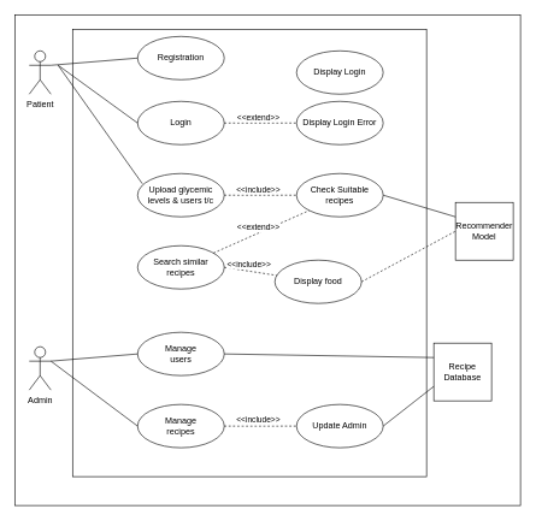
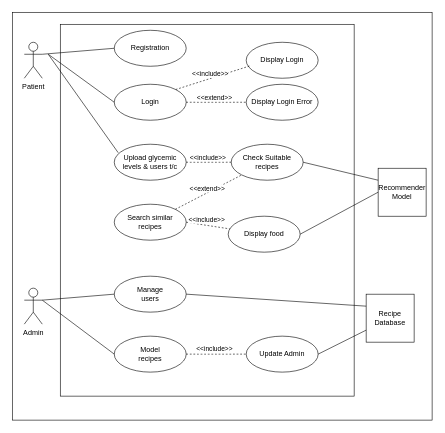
+ <mxCell id="15" value="" style="endArrow=none;dashed=1;html=1;rounded=0;entryX=0.047;entryY=0.659;entryDx=0;entryDy=0;entryPerimeter=0;exitX=1;exitY=0;exitDx=0;exitDy=0;" parent="1" source="6" target="14" edge="1"><mxGeometry width="50" height="50" relative="1" as="geometry"><mxPoint x="230" y="220" as="sourcePoint" /><mxPoint x="280" y="170" as="targetPoint" /></mxGeometry></mxCell>
+ <mxCell id="16" value="&amp;lt;&amp;lt;include&amp;gt;&amp;gt;" style="edgeLabel;html=1;align=center;verticalAlign=middle;resizable=0;points=[];" parent="15" vertex="1" connectable="0"><mxGeometry x="-0.116" y="-3" relative="1" as="geometry"><mxPoint x="2" y="-12" as="offset" /></mxGeometry></mxCell>
- <mxCell id="21" value="Check Suitable recipes" style="ellipse;whiteSpace=wrap;html=1;" parent="1" vertex="1"><mxGeometry x="410" y="240" width="120" height="60" as="geometry" /></mxCell>
+ <mxCell id="21" value="Check Suitable recipes" style="ellipse;whiteSpace=wrap;html=1;" parent="1" vertex="1"><mxGeometry x="385" y="240" width="120" height="60" as="geometry" /></mxCell>
- <mxCell id="36" value="" style="endArrow=none;html=1;rounded=0;entryX=0;entryY=0.5;entryDx=0;entryDy=0;exitX=1;exitY=0.5;exitDx=0;exitDy=0;dashed=1;" parent="1" source="24" target="34" edge="1"><mxGeometry width="50" height="50" relative="1" as="geometry"><mxPoint x="540" y="280" as="sourcePoint" /><mxPoint x="610" y="310" as="targetPoint" /></mxGeometry></mxCell>
+ <mxCell id="36" value="" style="endArrow=none;html=1;rounded=0;entryX=0;entryY=0.5;entryDx=0;entryDy=0;exitX=1;exitY=0.5;exitDx=0;exitDy=0;" parent="1" source="24" target="34" edge="1"><mxGeometry width="50" height="50" relative="1" as="geometry"><mxPoint x="540" y="280" as="sourcePoint" /><mxPoint x="610" y="310" as="targetPoint" /></mxGeometry></mxCell>
- <mxCell id="37" value="Recipe Database" style="whiteSpace=wrap;html=1;aspect=fixed;" parent="1" vertex="1"><mxGeometry x="600" y="475" width="80" height="80" as="geometry" /></mxCell>
+ <mxCell id="37" value="Recipe Database" style="whiteSpace=wrap;html=1;aspect=fixed;" parent="1" vertex="1"><mxGeometry x="610" y="490" width="80" height="80" as="geometry" /></mxCell>
- <mxCell id="10" value="Manage&lt;br&gt;recipes" style="ellipse;whiteSpace=wrap;html=1;" parent="1" vertex="1"><mxGeometry x="190" y="560" width="120" height="60" as="geometry" /></mxCell>
+ <mxCell id="10" value="Model&lt;br&gt;recipes" style="ellipse;whiteSpace=wrap;html=1;" parent="1" vertex="1"><mxGeometry x="190" y="560" width="120" height="60" as="geometry" /></mxCell>
